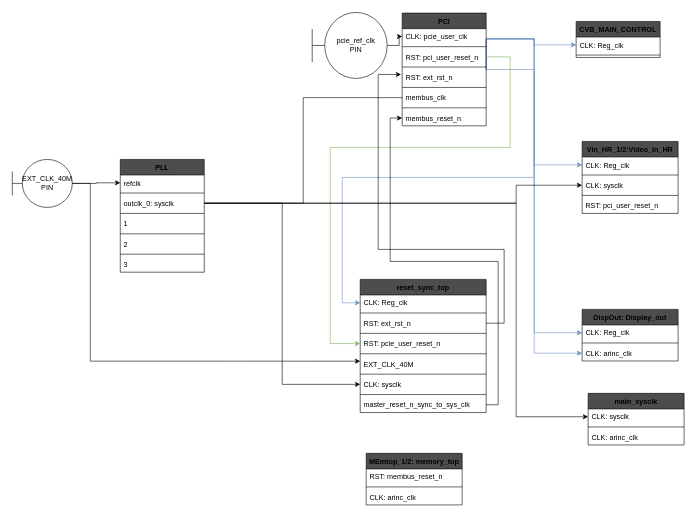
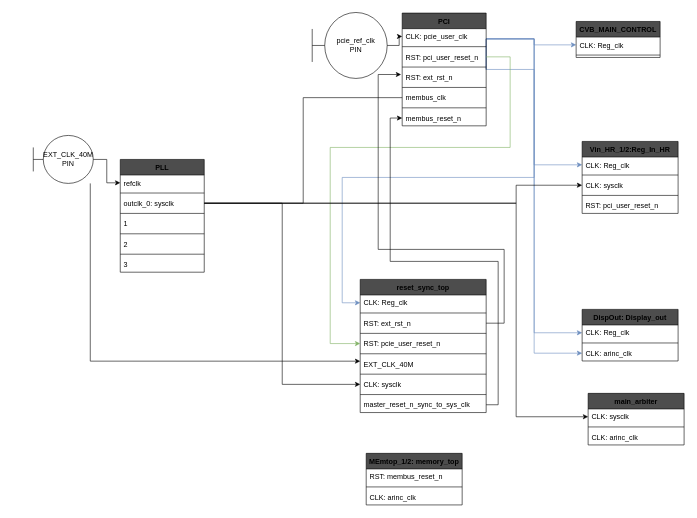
- <mxCell id="34" value="Vin_HR_1/2:Video_In_HR" style="swimlane;fontStyle=1;align=center;verticalAlign=top;childLayout=stackLayout;horizontal=1;startSize=26;horizontalStack=0;resizeParent=1;resizeParentMax=0;resizeLast=0;collapsible=1;marginBottom=0;fillStyle=auto;fillColor=#4D4D4D;" vertex="1" parent="1"><mxGeometry x="970" y="235" width="160" height="120" as="geometry" /></mxCell>
+ <mxCell id="34" value="Vin_HR_1/2:Reg_In_HR" style="swimlane;fontStyle=1;align=center;verticalAlign=top;childLayout=stackLayout;horizontal=1;startSize=26;horizontalStack=0;resizeParent=1;resizeParentMax=0;resizeLast=0;collapsible=1;marginBottom=0;fillStyle=auto;fillColor=#4D4D4D;" vertex="1" parent="1"><mxGeometry x="970" y="235" width="160" height="120" as="geometry" /></mxCell>
- <mxCell id="58" value="EXT_CLK_40M&lt;br&gt;PIN" style="shape=umlBoundary;whiteSpace=wrap;html=1;fillStyle=auto;fillColor=none;" vertex="1" parent="1"><mxGeometry x="20" y="265" width="100" height="80" as="geometry" /></mxCell>
+ <mxCell id="58" value="EXT_CLK_40M&lt;br&gt;PIN" style="shape=umlBoundary;whiteSpace=wrap;html=1;fillStyle=auto;fillColor=none;" vertex="1" parent="1"><mxGeometry x="55" y="225" width="100" height="80" as="geometry" /></mxCell>
- <mxCell id="62" value="main_sysclk" style="swimlane;fontStyle=1;align=center;verticalAlign=top;childLayout=stackLayout;horizontal=1;startSize=26;horizontalStack=0;resizeParent=1;resizeParentMax=0;resizeLast=0;collapsible=1;marginBottom=0;fillStyle=auto;fillColor=#4D4D4D;" vertex="1" parent="1"><mxGeometry x="980" y="655" width="160" height="86" as="geometry"><mxRectangle x="590" y="430" width="160" height="30" as="alternateBounds" /></mxGeometry></mxCell>
+ <mxCell id="62" value="main_arbiter" style="swimlane;fontStyle=1;align=center;verticalAlign=top;childLayout=stackLayout;horizontal=1;startSize=26;horizontalStack=0;resizeParent=1;resizeParentMax=0;resizeLast=0;collapsible=1;marginBottom=0;fillStyle=auto;fillColor=#4D4D4D;" vertex="1" parent="1"><mxGeometry x="980" y="655" width="160" height="86" as="geometry"><mxRectangle x="590" y="430" width="160" height="30" as="alternateBounds" /></mxGeometry></mxCell>
